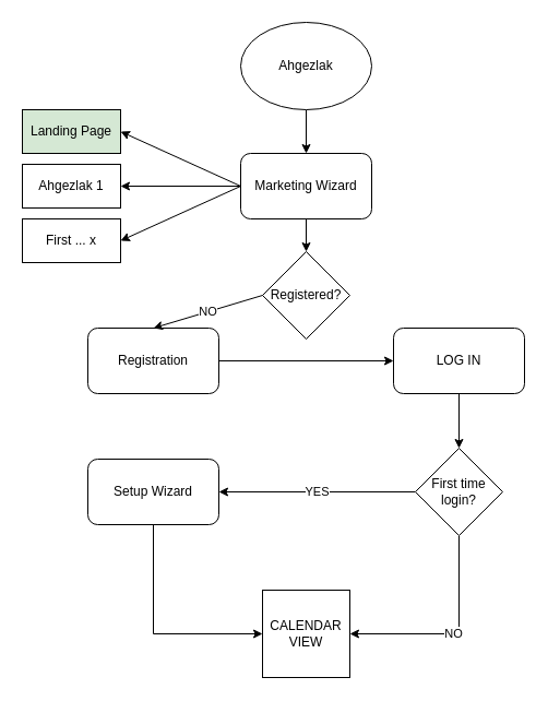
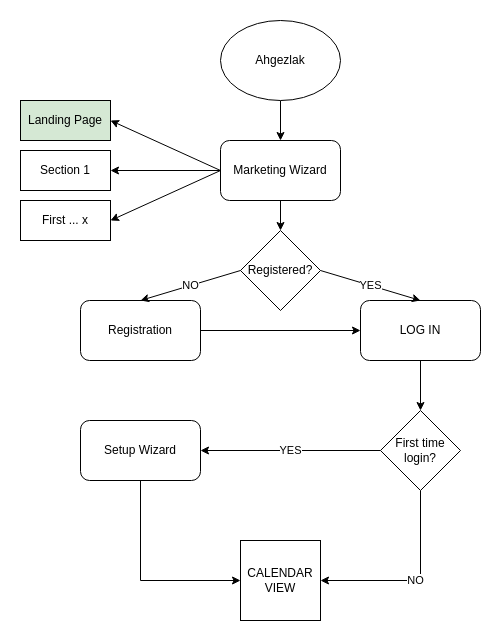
- <mxCell id="7" value="Ahgezlak 1" style="rounded=0;whiteSpace=wrap;html=1;" vertex="1" parent="1"><mxGeometry x="20" y="150" width="90" height="40" as="geometry" /></mxCell>
+ <mxCell id="7" value="Section 1" style="rounded=0;whiteSpace=wrap;html=1;" vertex="1" parent="1"><mxGeometry x="20" y="150" width="90" height="40" as="geometry" /></mxCell>
+ <mxCell id="17" value="YES" style="endArrow=classic;html=1;rounded=0;exitX=1;exitY=0.5;exitDx=0;exitDy=0;entryX=0.5;entryY=0;entryDx=0;entryDy=0;" edge="1" parent="1" source="16" target="15"><mxGeometry width="50" height="50" relative="1" as="geometry"><mxPoint x="350" y="280" as="sourcePoint" /><mxPoint x="400" y="230" as="targetPoint" /></mxGeometry></mxCell>
